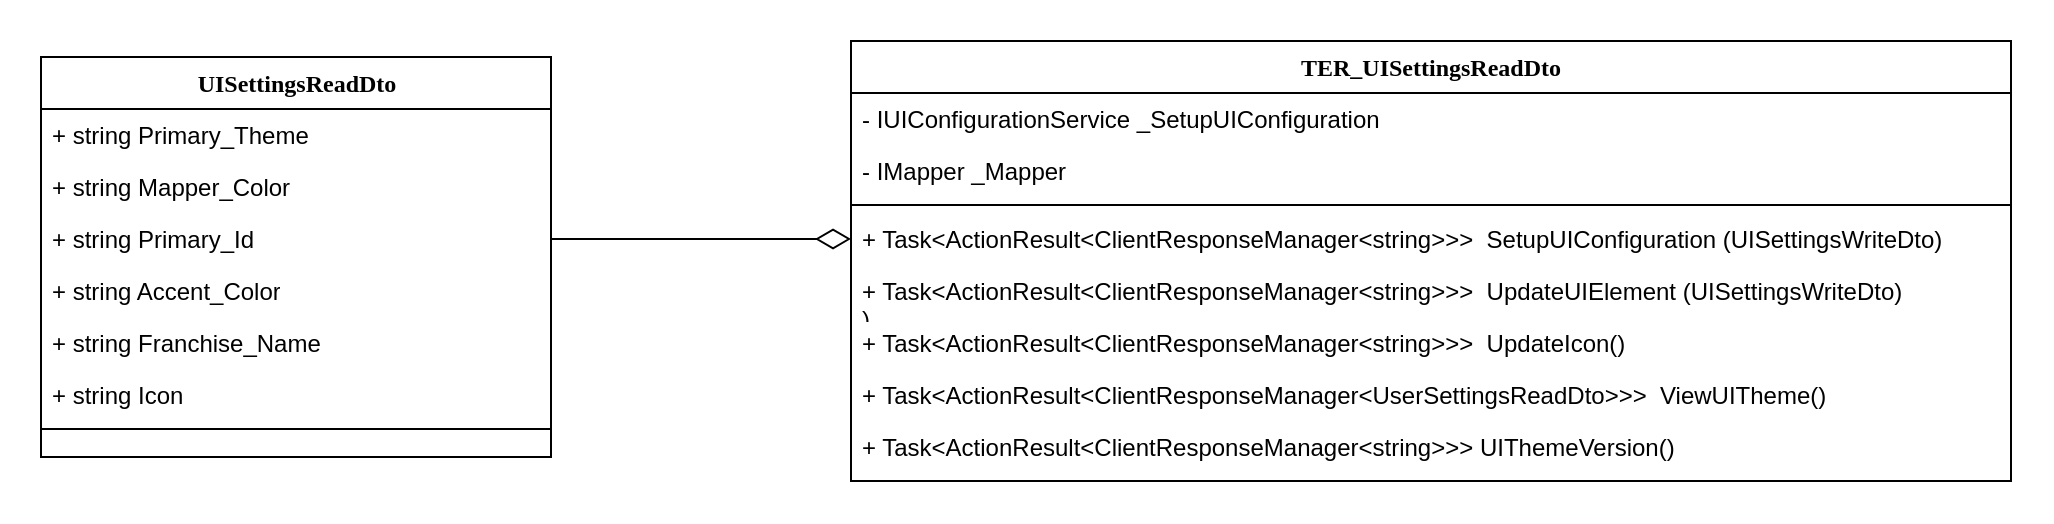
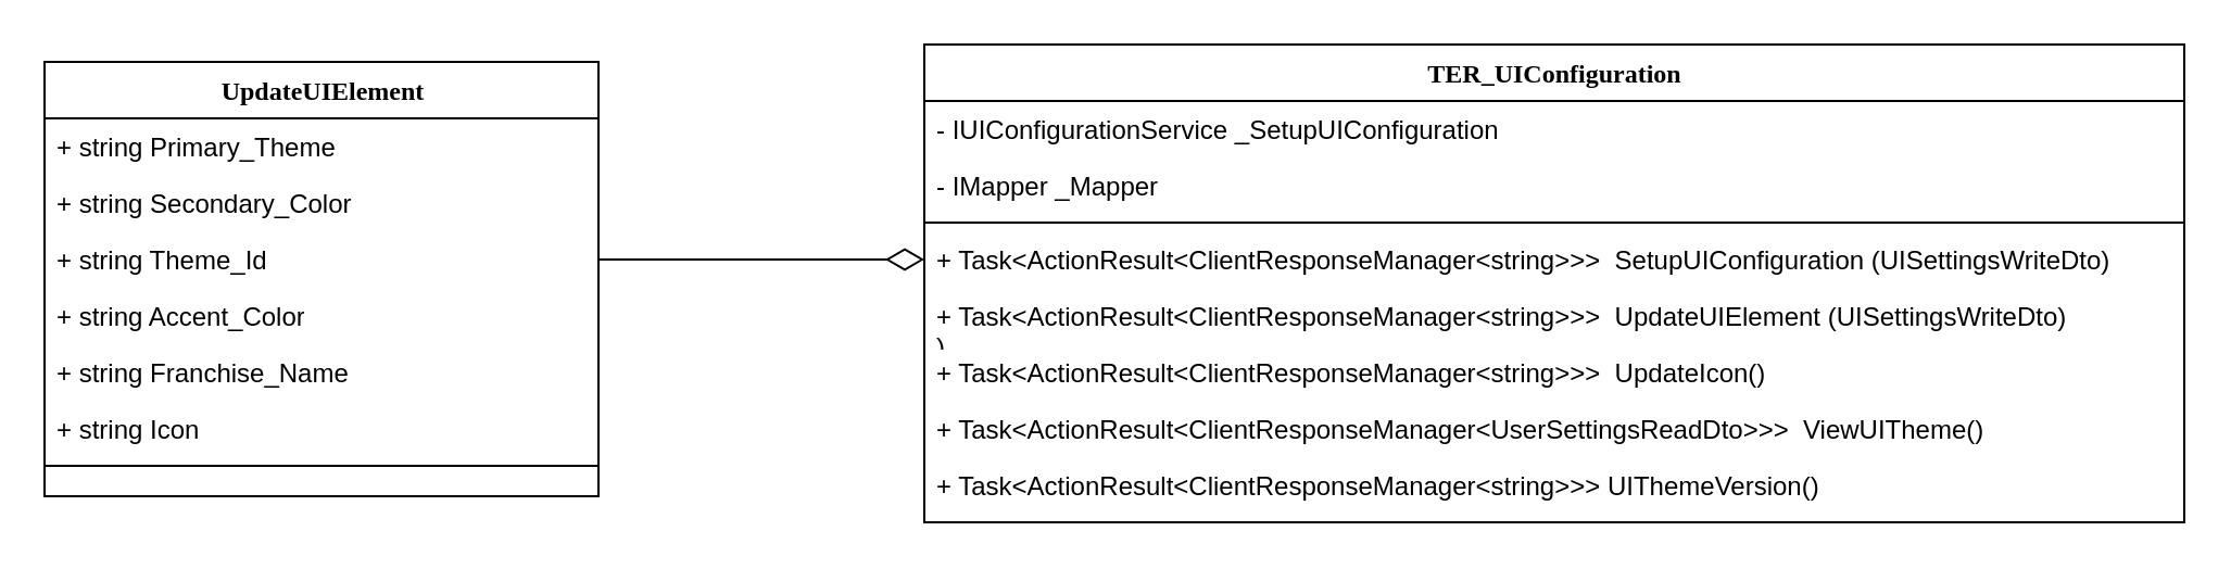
- <mxCell id="2" value="TER_UISettingsReadDto" style="swimlane;html=1;fontStyle=1;align=center;verticalAlign=top;childLayout=stackLayout;horizontal=1;startSize=26;horizontalStack=0;resizeParent=1;resizeLast=0;collapsible=1;marginBottom=0;swimlaneFillColor=#ffffff;rounded=0;shadow=0;comic=0;labelBackgroundColor=none;strokeWidth=1;fillColor=none;fontFamily=Verdana;fontSize=12" vertex="1" parent="1"><mxGeometry x="425" y="20" width="580" height="220" as="geometry" /></mxCell>
+ <mxCell id="2" value="TER_UIConfiguration" style="swimlane;html=1;fontStyle=1;align=center;verticalAlign=top;childLayout=stackLayout;horizontal=1;startSize=26;horizontalStack=0;resizeParent=1;resizeLast=0;collapsible=1;marginBottom=0;swimlaneFillColor=#ffffff;rounded=0;shadow=0;comic=0;labelBackgroundColor=none;strokeWidth=1;fillColor=none;fontFamily=Verdana;fontSize=12" vertex="1" parent="1"><mxGeometry x="425" y="20" width="580" height="220" as="geometry" /></mxCell>
- <mxCell id="11" value="UISettingsReadDto" style="swimlane;html=1;fontStyle=1;align=center;verticalAlign=top;childLayout=stackLayout;horizontal=1;startSize=26;horizontalStack=0;resizeParent=1;resizeLast=0;collapsible=1;marginBottom=0;swimlaneFillColor=#ffffff;rounded=0;shadow=0;comic=0;labelBackgroundColor=none;strokeWidth=1;fillColor=none;fontFamily=Verdana;fontSize=12" vertex="1" parent="1"><mxGeometry x="20" y="28" width="255" height="200" as="geometry" /></mxCell>
+ <mxCell id="11" value="UpdateUIElement" style="swimlane;html=1;fontStyle=1;align=center;verticalAlign=top;childLayout=stackLayout;horizontal=1;startSize=26;horizontalStack=0;resizeParent=1;resizeLast=0;collapsible=1;marginBottom=0;swimlaneFillColor=#ffffff;rounded=0;shadow=0;comic=0;labelBackgroundColor=none;strokeWidth=1;fillColor=none;fontFamily=Verdana;fontSize=12" vertex="1" parent="1"><mxGeometry x="20" y="28" width="255" height="200" as="geometry" /></mxCell>
- <mxCell id="13" value="+ string Mapper_Color" style="text;html=1;strokeColor=none;fillColor=none;align=left;verticalAlign=top;spacingLeft=4;spacingRight=4;whiteSpace=wrap;overflow=hidden;rotatable=0;points=[[0,0.5],[1,0.5]];portConstraint=eastwest;" vertex="1" parent="11"><mxGeometry y="52" width="255" height="26" as="geometry" /></mxCell>
+ <mxCell id="13" value="+ string Secondary_Color" style="text;html=1;strokeColor=none;fillColor=none;align=left;verticalAlign=top;spacingLeft=4;spacingRight=4;whiteSpace=wrap;overflow=hidden;rotatable=0;points=[[0,0.5],[1,0.5]];portConstraint=eastwest;" vertex="1" parent="11"><mxGeometry y="52" width="255" height="26" as="geometry" /></mxCell>
- <mxCell id="14" value="+ string Primary_Id" style="text;html=1;strokeColor=none;fillColor=none;align=left;verticalAlign=top;spacingLeft=4;spacingRight=4;whiteSpace=wrap;overflow=hidden;rotatable=0;points=[[0,0.5],[1,0.5]];portConstraint=eastwest;" vertex="1" parent="11"><mxGeometry y="78" width="255" height="26" as="geometry" /></mxCell>
+ <mxCell id="14" value="+ string Theme_Id" style="text;html=1;strokeColor=none;fillColor=none;align=left;verticalAlign=top;spacingLeft=4;spacingRight=4;whiteSpace=wrap;overflow=hidden;rotatable=0;points=[[0,0.5],[1,0.5]];portConstraint=eastwest;" vertex="1" parent="11"><mxGeometry y="78" width="255" height="26" as="geometry" /></mxCell>
